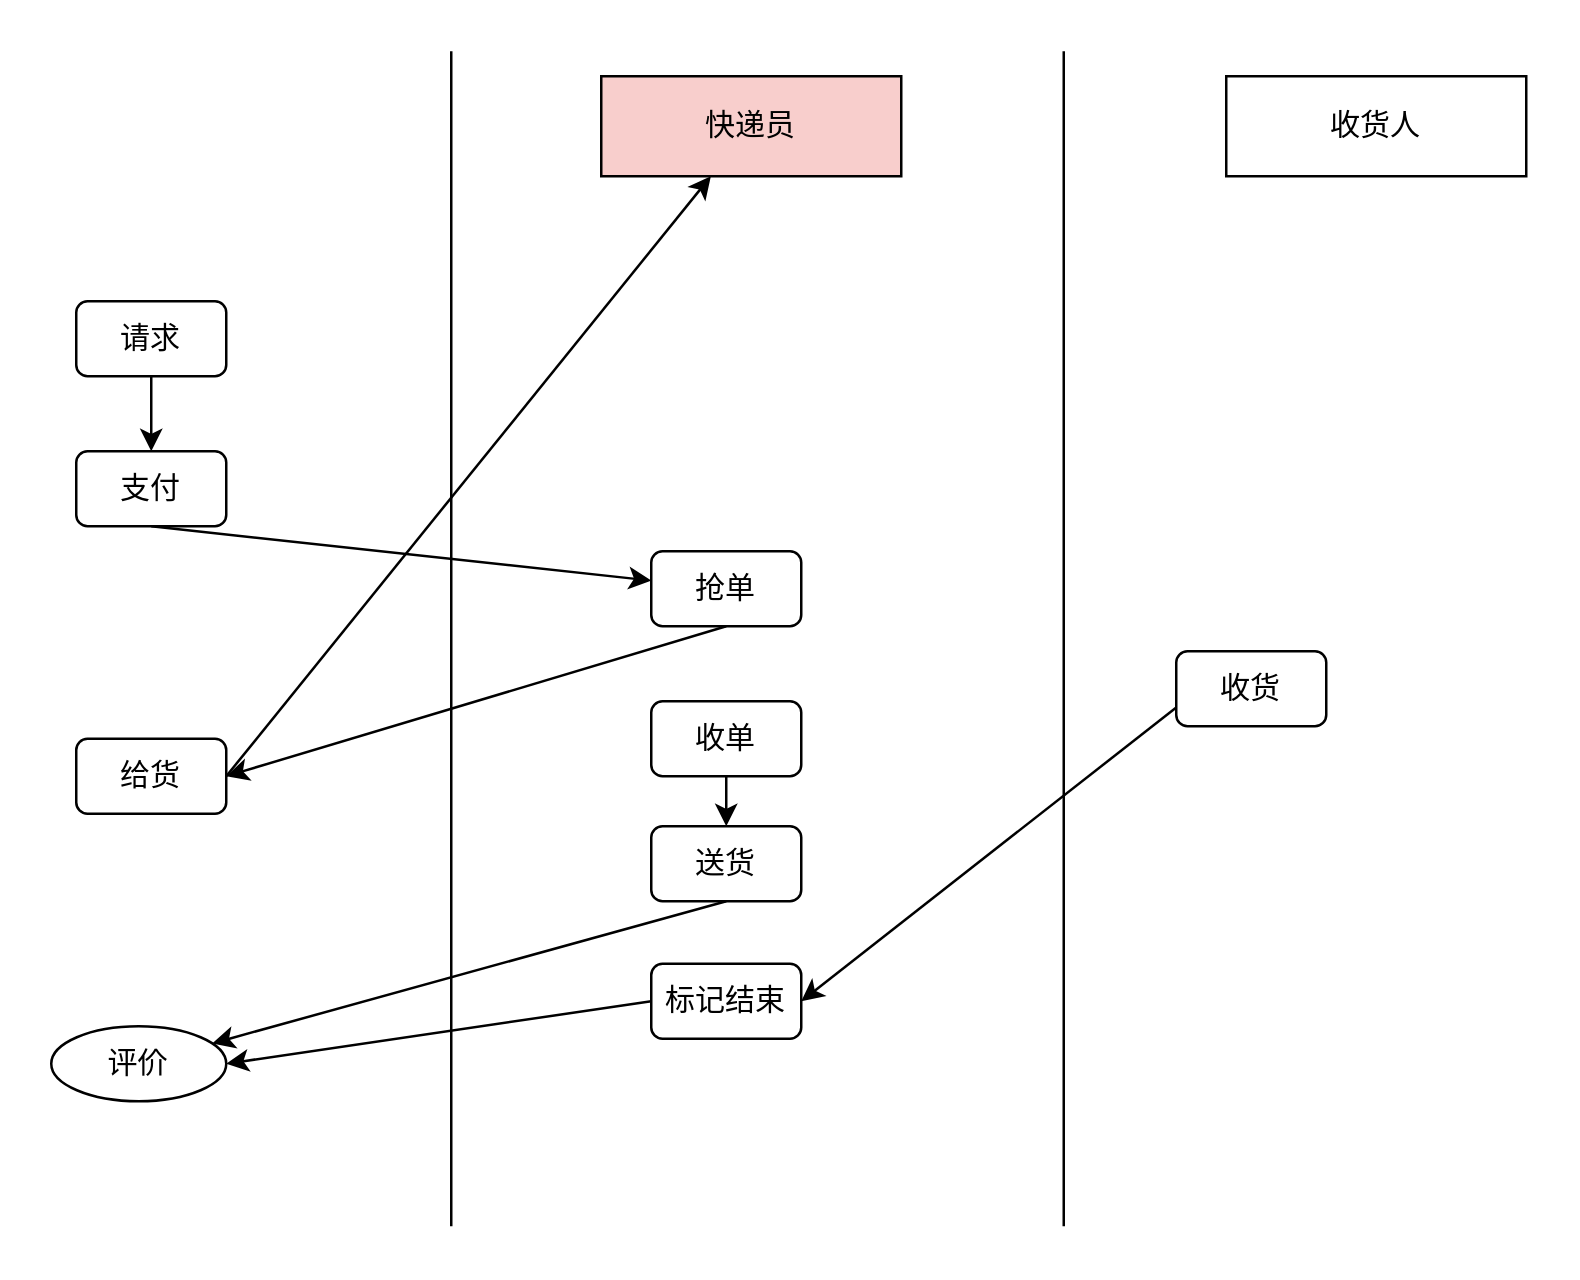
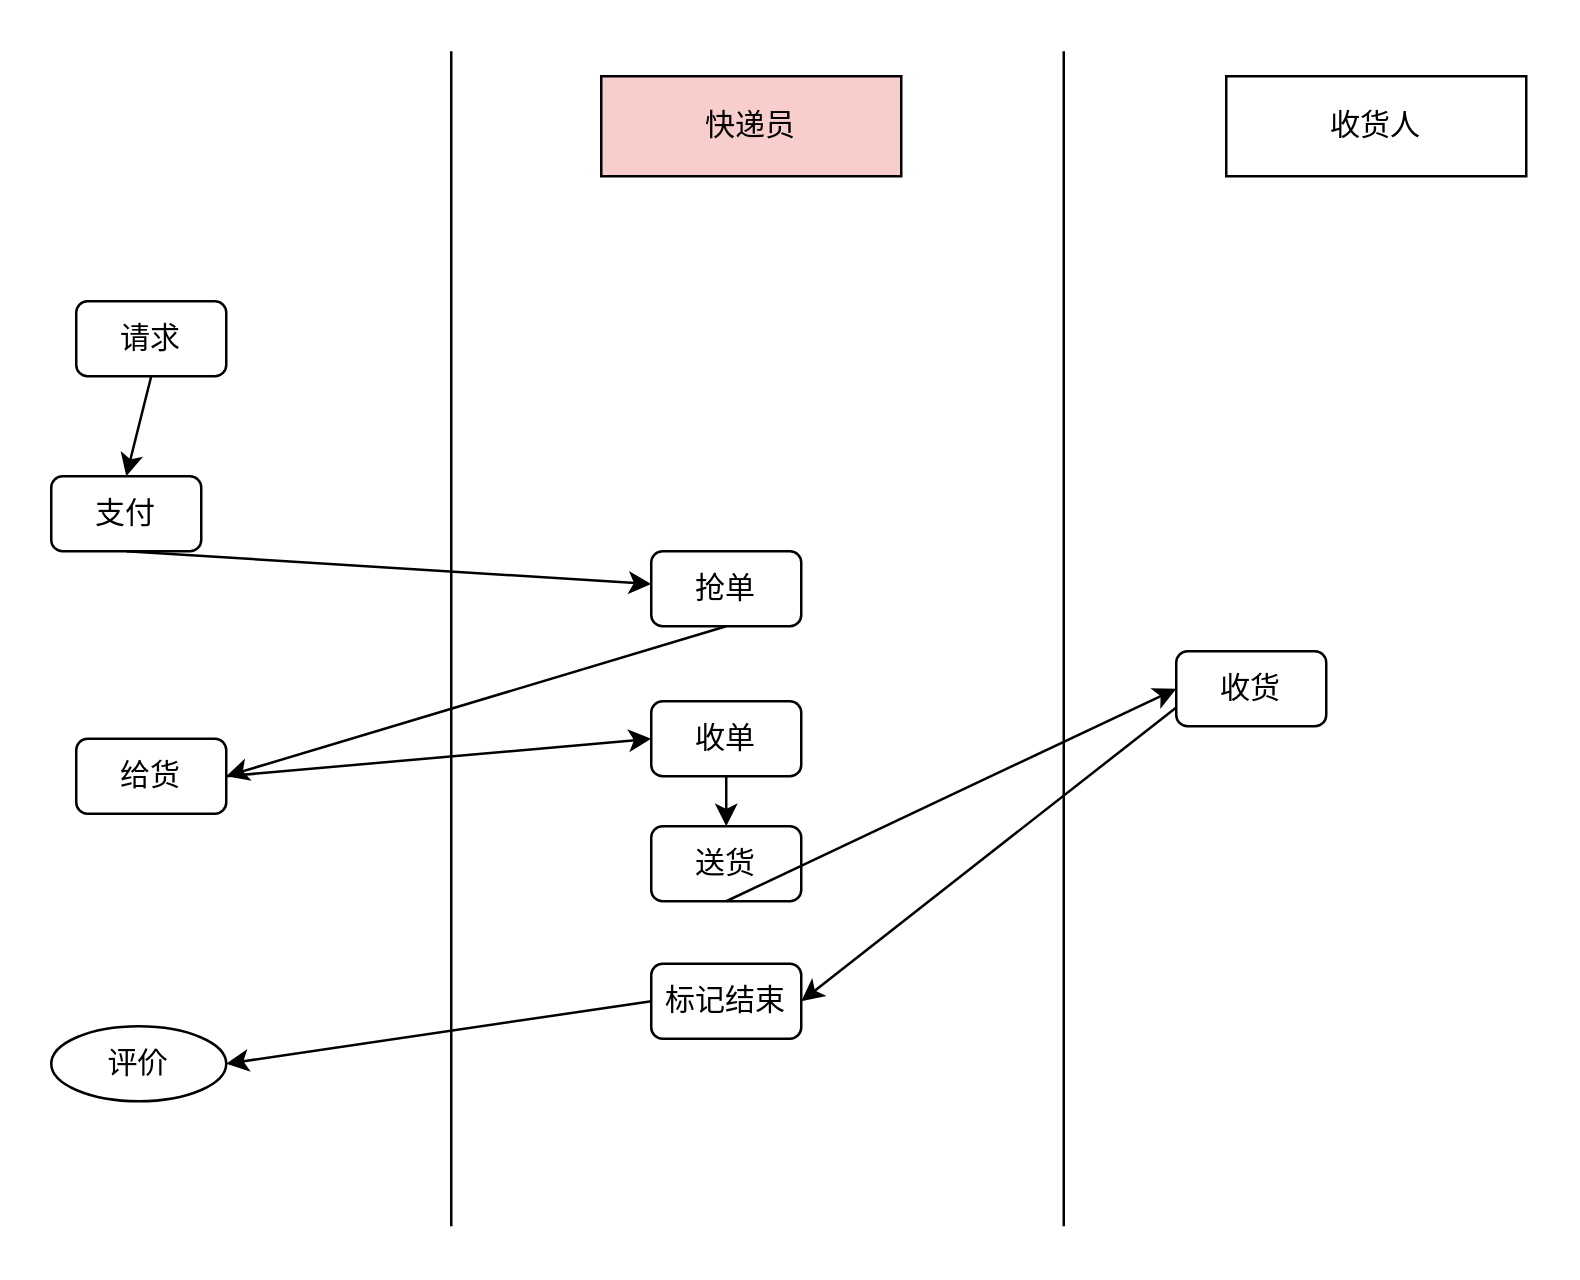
- <mxCell id="17" value="" style="endArrow=classic;html=1;exitX=1;exitY=0.5;exitDx=0;exitDy=0;" edge="1" parent="1" source="16" target="3"><mxGeometry width="50" height="50" relative="1" as="geometry"><mxPoint x="230" y="390" as="sourcePoint" /><mxPoint x="280" y="340" as="targetPoint" /></mxGeometry></mxCell>
+ <mxCell id="17" value="" style="endArrow=classic;html=1;exitX=1;exitY=0.5;exitDx=0;exitDy=0;entryX=0;entryY=0.5;entryDx=0;entryDy=0;" edge="1" parent="1" source="16" target="9"><mxGeometry width="50" height="50" relative="1" as="geometry"><mxPoint x="230" y="390" as="sourcePoint" /><mxPoint x="280" y="340" as="targetPoint" /></mxGeometry></mxCell>
- <mxCell id="7" value="支付" style="rounded=1;whiteSpace=wrap;html=1;" vertex="1" parent="1"><mxGeometry x="30" y="180" width="60" height="30" as="geometry" /></mxCell>
+ <mxCell id="7" value="支付" style="rounded=1;whiteSpace=wrap;html=1;" vertex="1" parent="1"><mxGeometry x="20" y="190" width="60" height="30" as="geometry" /></mxCell>
- <mxCell id="19" value="" style="endArrow=classic;html=1;exitX=0.5;exitY=1;exitDx=0;exitDy=0;" edge="1" parent="1" source="10" target="12"><mxGeometry width="50" height="50" relative="1" as="geometry"><mxPoint x="230" y="390" as="sourcePoint" /><mxPoint x="280" y="340" as="targetPoint" /></mxGeometry></mxCell>
+ <mxCell id="19" value="" style="endArrow=classic;html=1;entryX=0;entryY=0.5;entryDx=0;entryDy=0;exitX=0.5;exitY=1;exitDx=0;exitDy=0;" edge="1" parent="1" source="10" target="11"><mxGeometry width="50" height="50" relative="1" as="geometry"><mxPoint x="230" y="390" as="sourcePoint" /><mxPoint x="280" y="340" as="targetPoint" /></mxGeometry></mxCell>
